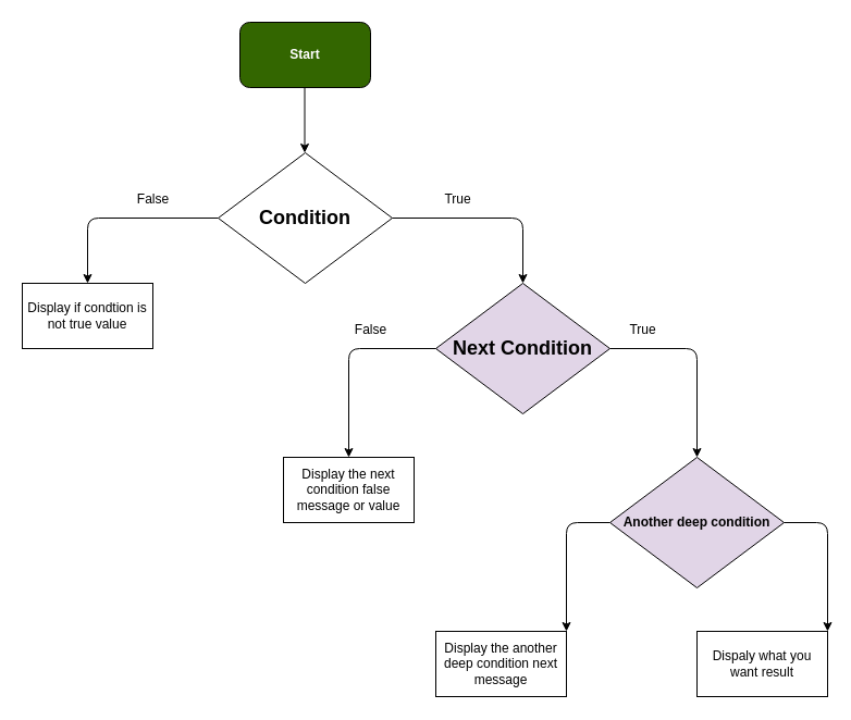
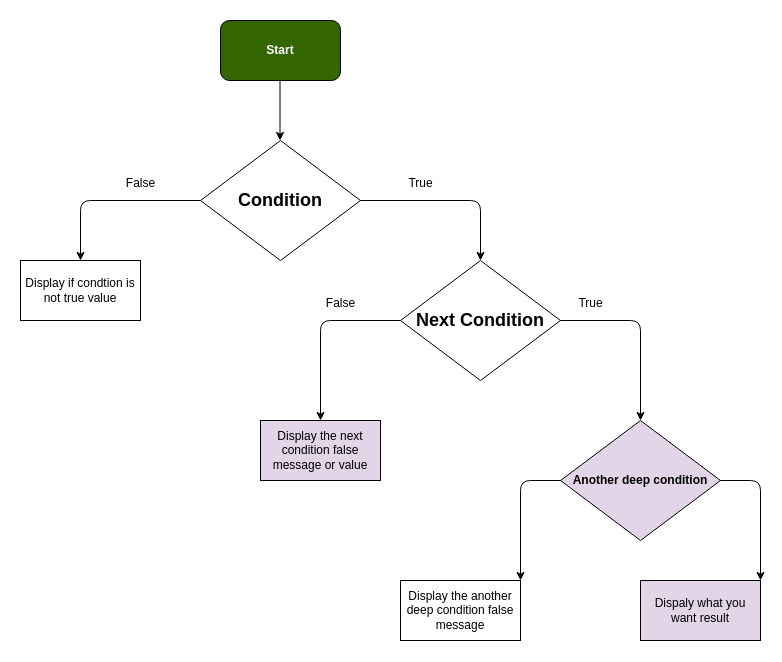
- <mxCell id="10" value="&lt;b&gt;&lt;font style=&quot;font-size: 18px;&quot;&gt;Next Condition&lt;/font&gt;&lt;/b&gt;" style="rhombus;whiteSpace=wrap;html=1;fillColor=#e1d5e7;" vertex="1" parent="1"><mxGeometry x="400" y="260" width="160" height="120" as="geometry" /></mxCell>
+ <mxCell id="10" value="&lt;b&gt;&lt;font style=&quot;font-size: 18px;&quot;&gt;Next Condition&lt;/font&gt;&lt;/b&gt;" style="rhombus;whiteSpace=wrap;html=1;" vertex="1" parent="1"><mxGeometry x="400" y="260" width="160" height="120" as="geometry" /></mxCell>
- <mxCell id="15" value="Display the next condition false message or value" style="rounded=0;whiteSpace=wrap;html=1;" vertex="1" parent="1"><mxGeometry x="260" y="420" width="120" height="60" as="geometry" /></mxCell>
+ <mxCell id="15" value="Display the next condition false message or value" style="rounded=0;whiteSpace=wrap;html=1;fillColor=#e1d5e7;" vertex="1" parent="1"><mxGeometry x="260" y="420" width="120" height="60" as="geometry" /></mxCell>
- <mxCell id="20" value="Display the another deep condition next message" style="rounded=0;whiteSpace=wrap;html=1;" vertex="1" parent="1"><mxGeometry x="400" y="580" width="120" height="60" as="geometry" /></mxCell>
+ <mxCell id="20" value="Display the another deep condition false message" style="rounded=0;whiteSpace=wrap;html=1;" vertex="1" parent="1"><mxGeometry x="400" y="580" width="120" height="60" as="geometry" /></mxCell>
- <mxCell id="19" value="Dispaly what you want result" style="rounded=0;whiteSpace=wrap;html=1;" vertex="1" parent="1"><mxGeometry x="640" y="580" width="120" height="60" as="geometry" /></mxCell>
+ <mxCell id="19" value="Dispaly what you want result" style="rounded=0;whiteSpace=wrap;html=1;fillColor=#e1d5e7;" vertex="1" parent="1"><mxGeometry x="640" y="580" width="120" height="60" as="geometry" /></mxCell>
